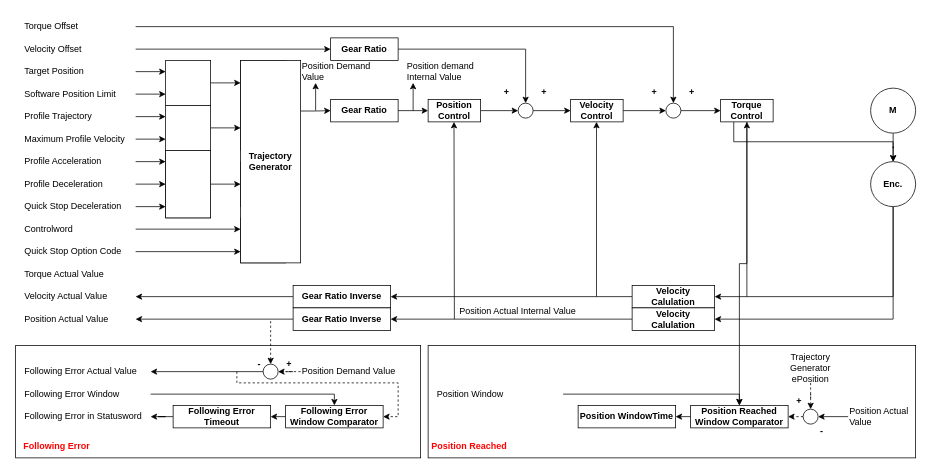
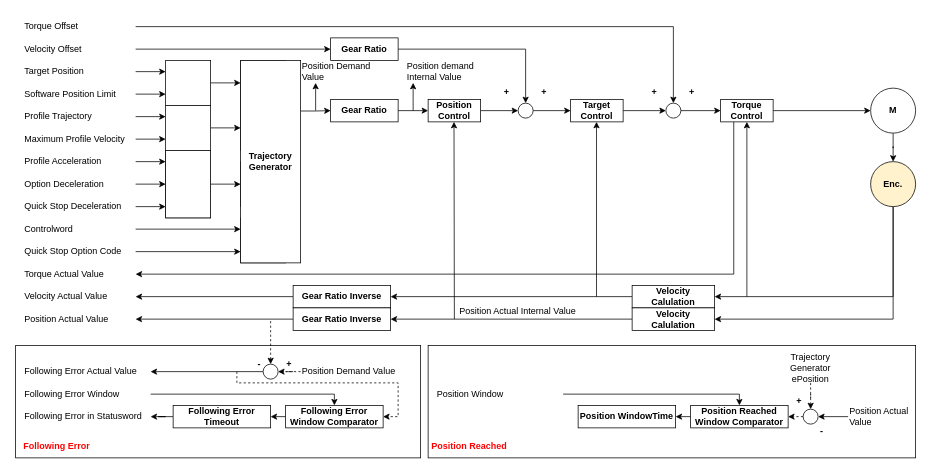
- <mxCell id="52" value="&lt;b&gt;Velocity&lt;br&gt;Control&lt;br&gt;&lt;/b&gt;" style="rounded=0;whiteSpace=wrap;html=1;" vertex="1" parent="1"><mxGeometry x="760" y="132" width="70" height="30" as="geometry" /></mxCell>
+ <mxCell id="52" value="&lt;b&gt;Target&lt;br&gt;Control&lt;br&gt;&lt;/b&gt;" style="rounded=0;whiteSpace=wrap;html=1;" vertex="1" parent="1"><mxGeometry x="760" y="132" width="70" height="30" as="geometry" /></mxCell>
- <mxCell id="56" style="edgeStyle=orthogonalEdgeStyle;rounded=0;orthogonalLoop=1;jettySize=auto;html=1;exitX=0.25;exitY=1;exitDx=0;exitDy=0;" edge="1" parent="1" source="57" target="62"><mxGeometry relative="1" as="geometry" /></mxCell>
+ <mxCell id="56" style="edgeStyle=orthogonalEdgeStyle;rounded=0;orthogonalLoop=1;jettySize=auto;html=1;exitX=0.25;exitY=1;exitDx=0;exitDy=0;entryX=1;entryY=0.5;entryDx=0;entryDy=0;" edge="1" parent="1" source="57" target="71"><mxGeometry relative="1" as="geometry" /></mxCell>
- <mxCell id="24" value="Profile Deceleration" style="text;html=1;strokeColor=none;fillColor=none;align=left;verticalAlign=middle;whiteSpace=wrap;rounded=0;" vertex="1" parent="1"><mxGeometry x="30" y="230" width="150" height="30" as="geometry" /></mxCell>
+ <mxCell id="24" value="Option Deceleration" style="text;html=1;strokeColor=none;fillColor=none;align=left;verticalAlign=middle;whiteSpace=wrap;rounded=0;" vertex="1" parent="1"><mxGeometry x="30" y="230" width="150" height="30" as="geometry" /></mxCell>
- <mxCell id="62" value="&lt;b&gt;Enc.&lt;/b&gt;" style="ellipse;whiteSpace=wrap;html=1;aspect=fixed;" vertex="1" parent="1"><mxGeometry x="1160" y="215" width="60" height="60" as="geometry" /></mxCell>
+ <mxCell id="62" value="&lt;b&gt;Enc.&lt;/b&gt;" style="ellipse;whiteSpace=wrap;html=1;aspect=fixed;fillColor=#fff2cc;" vertex="1" parent="1"><mxGeometry x="1160" y="215" width="60" height="60" as="geometry" /></mxCell>
- <mxCell id="55" value="" style="edgeStyle=orthogonalEdgeStyle;rounded=0;orthogonalLoop=1;jettySize=auto;html=1;" edge="1" parent="1" source="57" target="106"><mxGeometry relative="1" as="geometry" /></mxCell>
+ <mxCell id="55" value="" style="edgeStyle=orthogonalEdgeStyle;rounded=0;orthogonalLoop=1;jettySize=auto;html=1;" edge="1" parent="1" source="57" target="59"><mxGeometry relative="1" as="geometry" /></mxCell>
